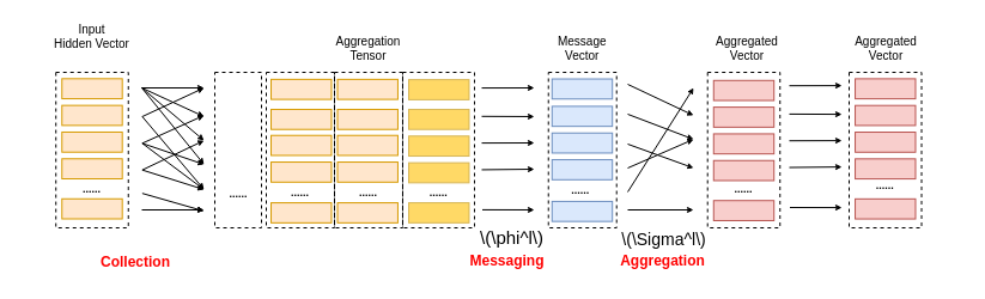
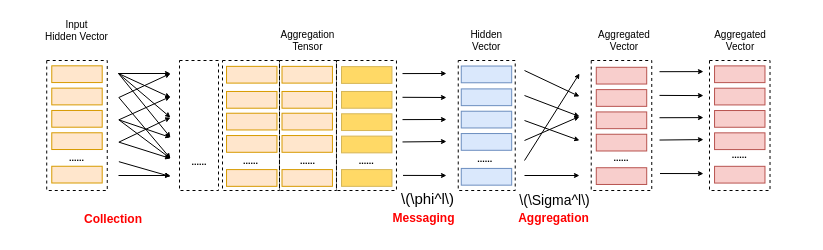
- <mxCell id="60" value="Message&#10;Vector" style="text;strokeColor=none;fillColor=none;align=center;verticalAlign=bottom;rounded=0;fontSize=10;fontFamily=Arial;horizontal=1;" parent="1" vertex="1"><mxGeometry x="435.8" y="30.48" width="100.864" height="25" as="geometry" /></mxCell>
+ <mxCell id="60" value="Hidden&#10;Vector" style="text;strokeColor=none;fillColor=none;align=center;verticalAlign=bottom;rounded=0;fontSize=10;fontFamily=Arial;horizontal=1;" parent="1" vertex="1"><mxGeometry x="435.8" y="30.48" width="100.864" height="25" as="geometry" /></mxCell>
